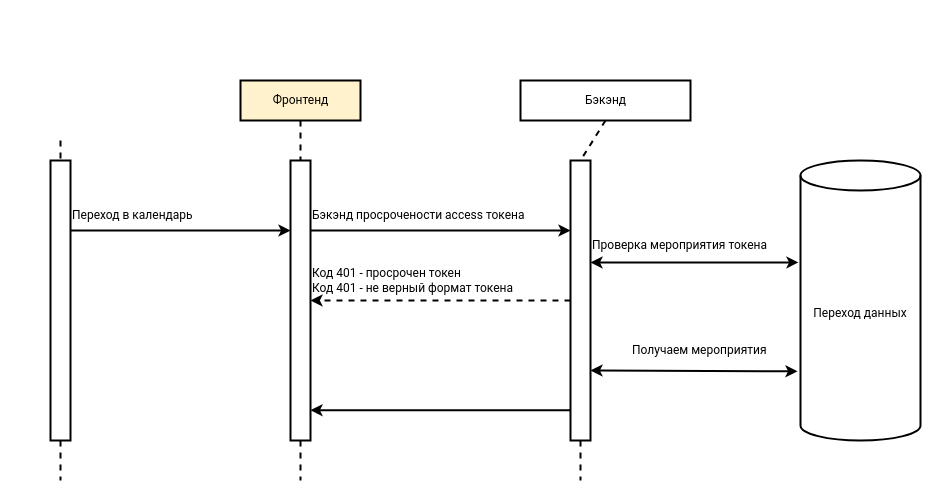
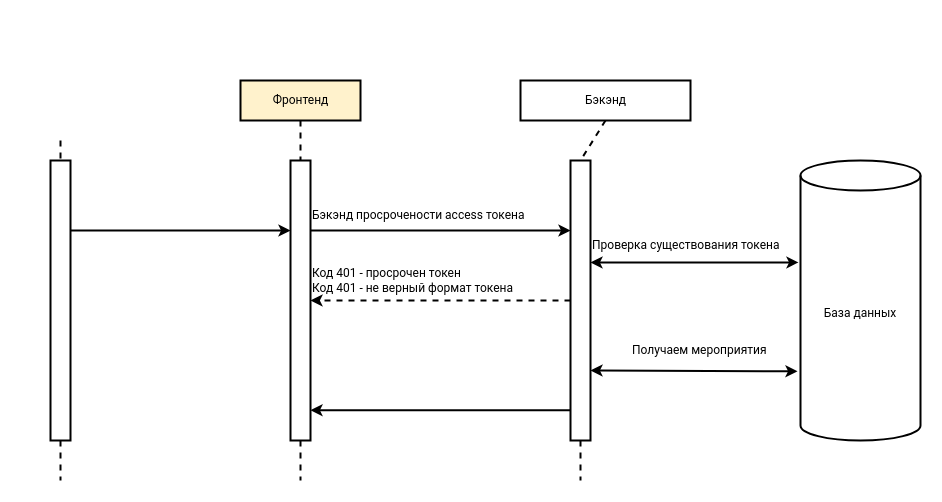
- <mxCell id="19" value="Переход в календарь" style="text;html=1;align=left;verticalAlign=middle;resizable=0;points=[];autosize=1;strokeColor=none;fillColor=none;fontFamily=Roboto;fontSource=https%3A%2F%2Ffonts.googleapis.com%2Fcss%3Ffamily%3DRoboto;" parent="1" vertex="1"><mxGeometry x="70" y="200" width="140" height="30" as="geometry" /></mxCell>
- <mxCell id="23" value="Проверка мероприятия токена" style="text;html=1;align=left;verticalAlign=middle;resizable=0;points=[];autosize=1;strokeColor=none;fillColor=none;fontFamily=Roboto;fontSource=https%3A%2F%2Ffonts.googleapis.com%2Fcss%3Ffamily%3DRoboto;" parent="1" vertex="1"><mxGeometry x="590" y="230" width="210" height="30" as="geometry" /></mxCell>
+ <mxCell id="23" value="Проверка существования токена" style="text;html=1;align=left;verticalAlign=middle;resizable=0;points=[];autosize=1;strokeColor=none;fillColor=none;fontFamily=Roboto;fontSource=https%3A%2F%2Ffonts.googleapis.com%2Fcss%3Ffamily%3DRoboto;" parent="1" vertex="1"><mxGeometry x="590" y="230" width="210" height="30" as="geometry" /></mxCell>
- <mxCell id="22" value="Переход данных" style="shape=cylinder3;whiteSpace=wrap;html=1;boundedLbl=1;backgroundOutline=1;size=15;strokeWidth=2;fontFamily=Roboto;fontSource=https%3A%2F%2Ffonts.googleapis.com%2Fcss%3Ffamily%3DRoboto;" parent="1" vertex="1"><mxGeometry x="800" y="160" width="120" height="280" as="geometry" /></mxCell>
+ <mxCell id="22" value="База данных" style="shape=cylinder3;whiteSpace=wrap;html=1;boundedLbl=1;backgroundOutline=1;size=15;strokeWidth=2;fontFamily=Roboto;fontSource=https%3A%2F%2Ffonts.googleapis.com%2Fcss%3Ffamily%3DRoboto;" parent="1" vertex="1"><mxGeometry x="800" y="160" width="120" height="280" as="geometry" /></mxCell>
